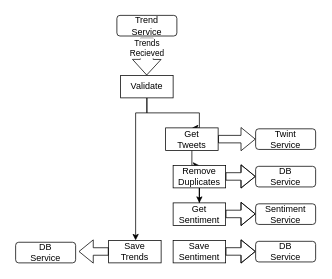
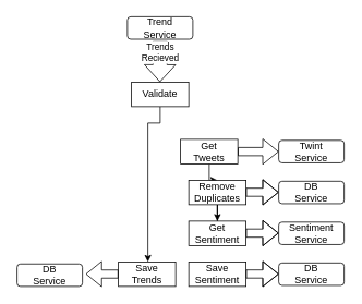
- <mxCell id="5" style="edgeStyle=orthogonalEdgeStyle;rounded=0;orthogonalLoop=1;jettySize=auto;html=1;entryX=0.5;entryY=0;entryDx=0;entryDy=0;exitX=0.5;exitY=1;exitDx=0;exitDy=0;" edge="1" parent="1" source="6" target="9"><mxGeometry relative="1" as="geometry"><Array as="points"><mxPoint x="195" y="150" /><mxPoint x="265" y="150" /></Array></mxGeometry></mxCell>
